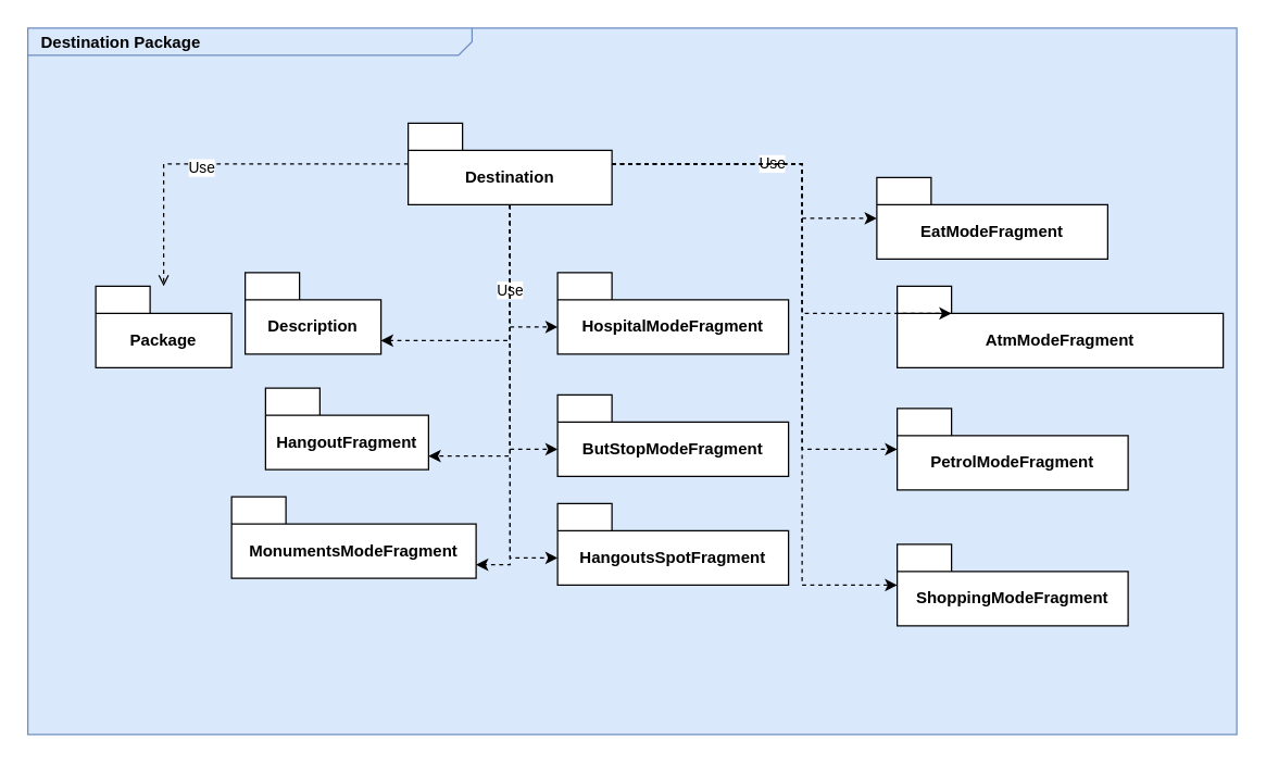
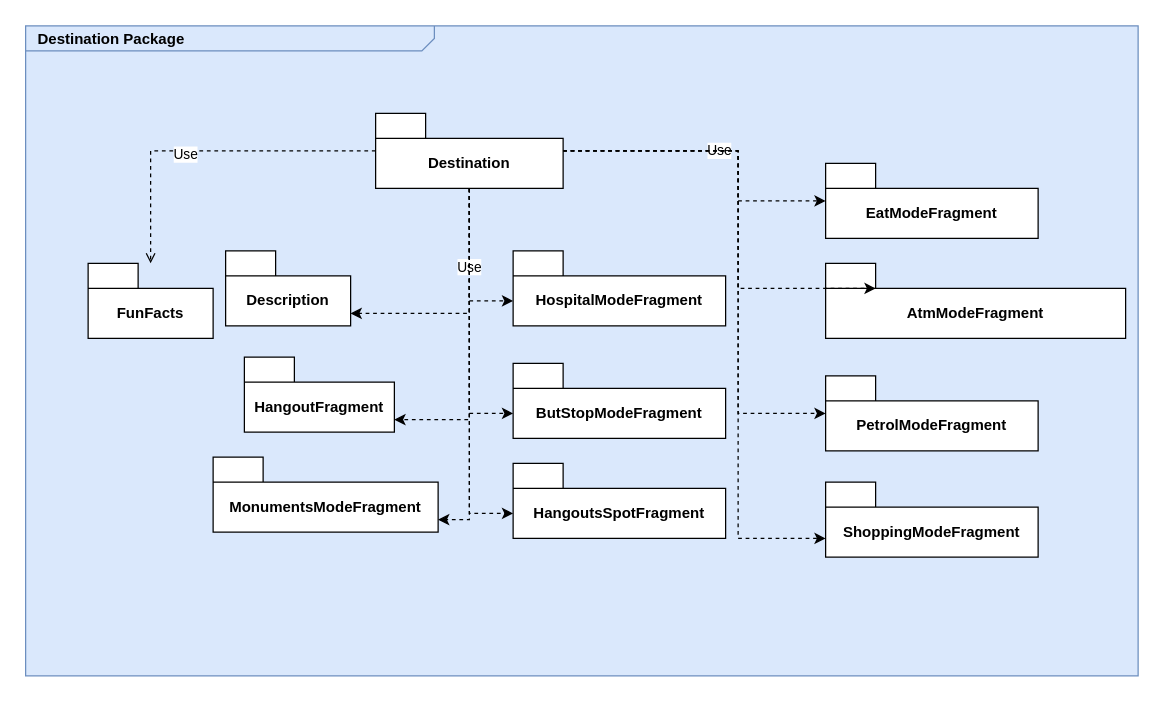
- <mxCell id="21" value="EatModeFragment" style="shape=folder;fontStyle=1;tabWidth=40;tabHeight=20;tabPosition=left;html=1;boundedLbl=1;whiteSpace=wrap;" vertex="1" parent="1"><mxGeometry x="645" y="130" width="170" height="60" as="geometry" /></mxCell>
+ <mxCell id="21" value="EatModeFragment" style="shape=folder;fontStyle=1;tabWidth=40;tabHeight=20;tabPosition=left;html=1;boundedLbl=1;whiteSpace=wrap;" vertex="1" parent="1"><mxGeometry x="660" y="130" width="170" height="60" as="geometry" /></mxCell>
- <mxCell id="11" value="Package" style="shape=folder;fontStyle=1;tabWidth=40;tabHeight=20;tabPosition=left;html=1;boundedLbl=1;whiteSpace=wrap;" vertex="1" parent="1"><mxGeometry x="70" y="210" width="100" height="60" as="geometry" /></mxCell>
+ <mxCell id="11" value="FunFacts" style="shape=folder;fontStyle=1;tabWidth=40;tabHeight=20;tabPosition=left;html=1;boundedLbl=1;whiteSpace=wrap;" vertex="1" parent="1"><mxGeometry x="70" y="210" width="100" height="60" as="geometry" /></mxCell>
- <mxCell id="17" value="ShoppingModeFragment" style="shape=folder;fontStyle=1;tabWidth=40;tabHeight=20;tabPosition=left;html=1;boundedLbl=1;whiteSpace=wrap;" vertex="1" parent="1"><mxGeometry x="660" y="400" width="170" height="60" as="geometry" /></mxCell>
+ <mxCell id="17" value="ShoppingModeFragment" style="shape=folder;fontStyle=1;tabWidth=40;tabHeight=20;tabPosition=left;html=1;boundedLbl=1;whiteSpace=wrap;" vertex="1" parent="1"><mxGeometry x="660" y="385" width="170" height="60" as="geometry" /></mxCell>
